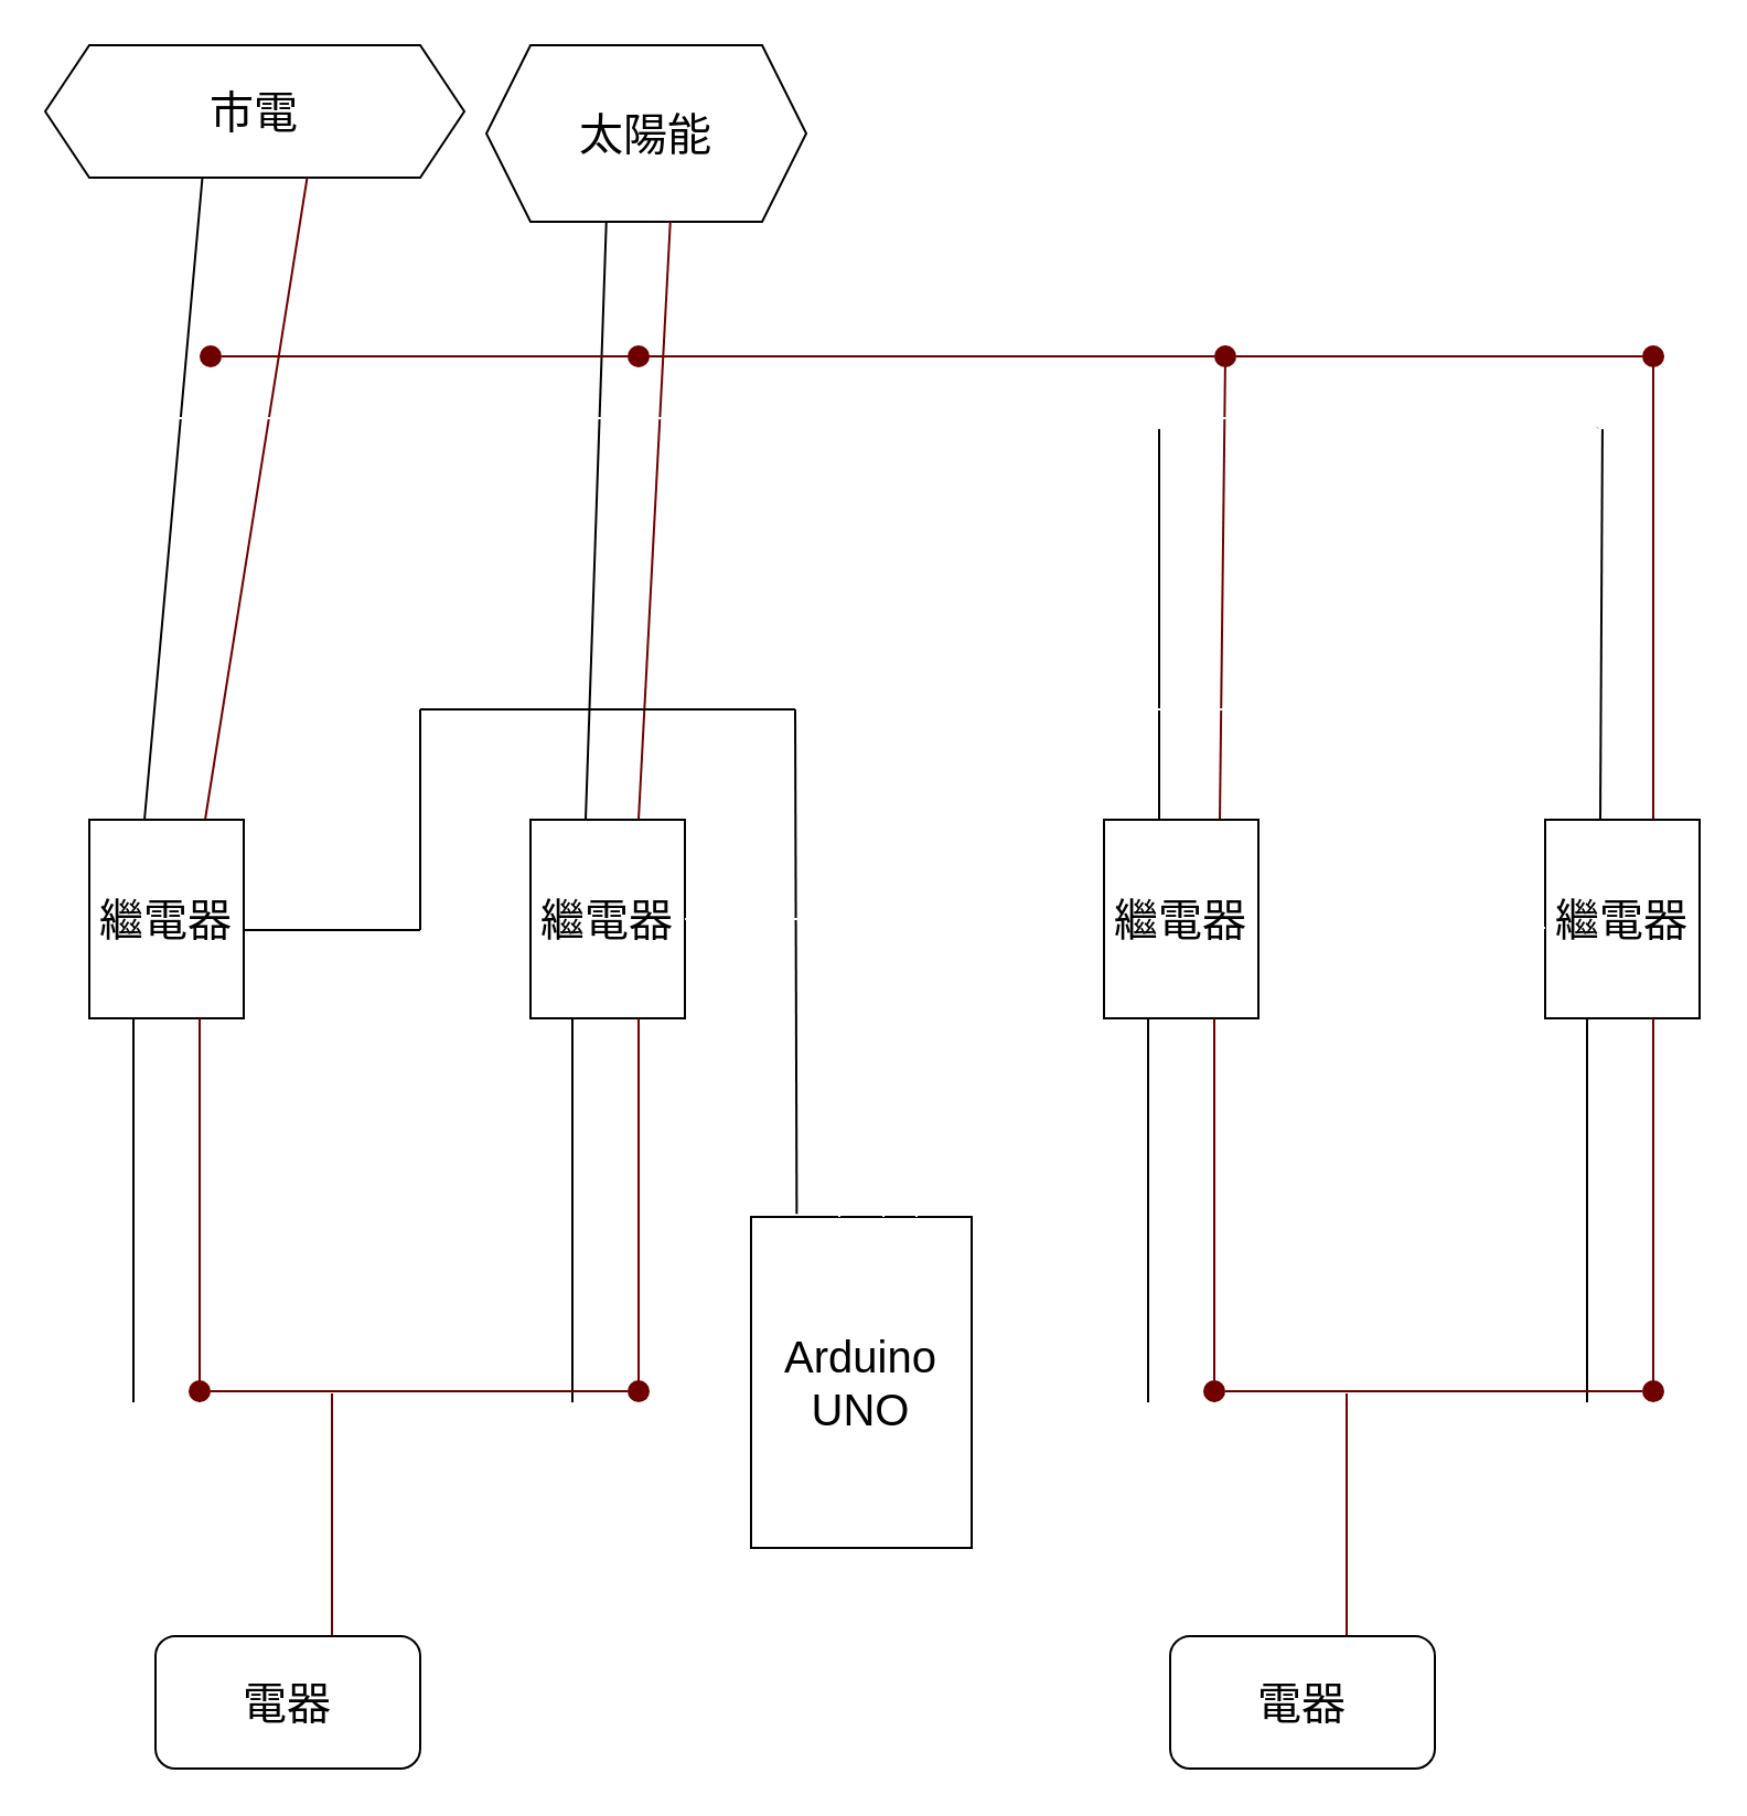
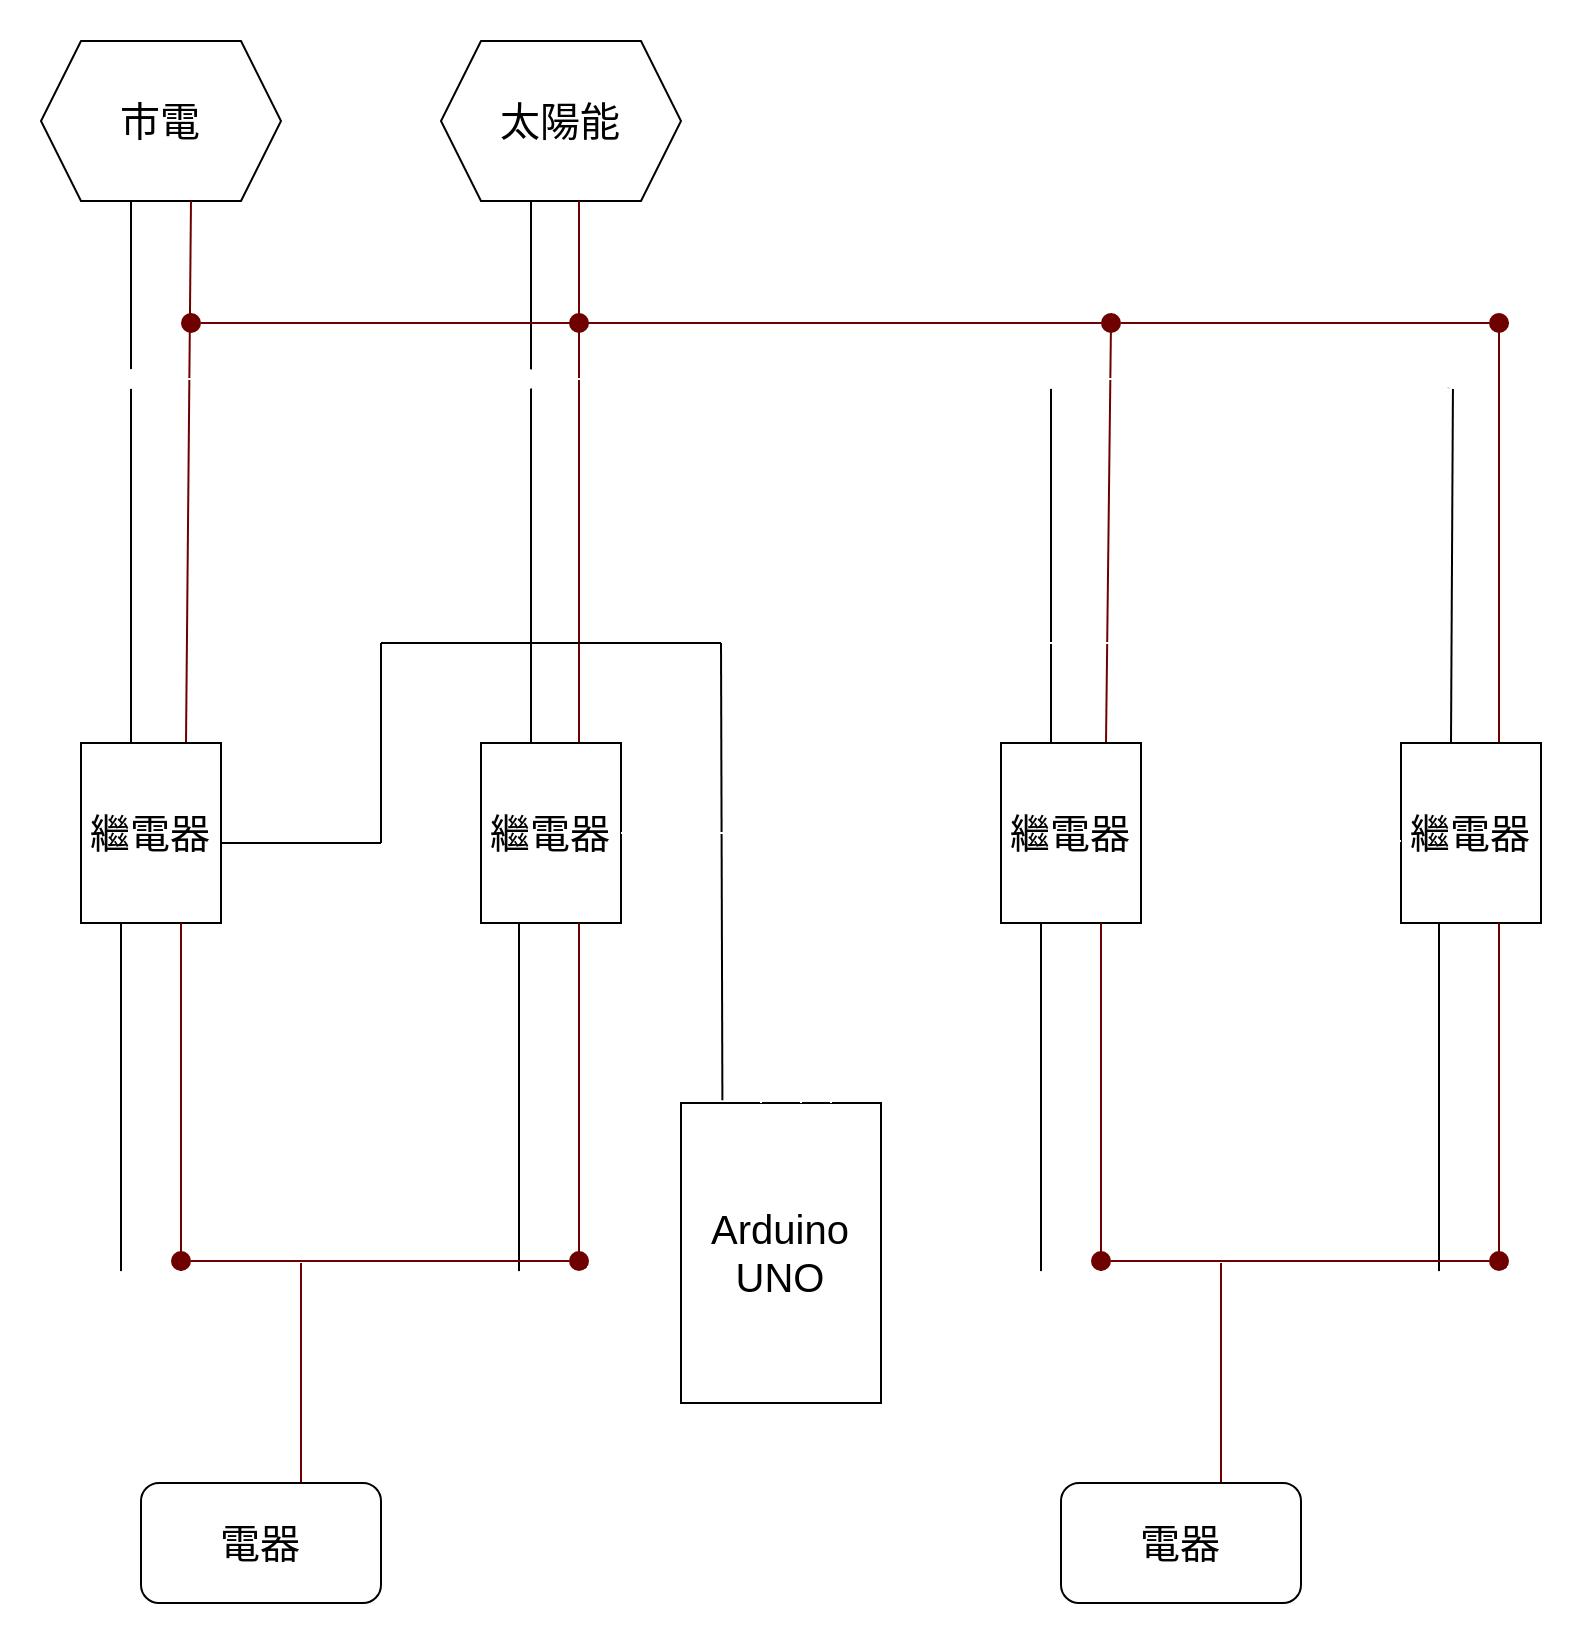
- <mxCell id="2" value="&lt;font style=&quot;font-size: 20px&quot;&gt;市電&lt;/font&gt;" style="shape=hexagon;perimeter=hexagonPerimeter2;whiteSpace=wrap;html=1;fixedSize=1;" vertex="1" parent="1"><mxGeometry x="20" y="20" width="190" height="60" as="geometry" /></mxCell>
+ <mxCell id="2" value="&lt;font style=&quot;font-size: 20px&quot;&gt;市電&lt;/font&gt;" style="shape=hexagon;perimeter=hexagonPerimeter2;whiteSpace=wrap;html=1;fixedSize=1;" vertex="1" parent="1"><mxGeometry x="20" y="20" width="120" height="80" as="geometry" /></mxCell>
- <mxCell id="3" value="&lt;span style=&quot;font-size: 20px&quot;&gt;太陽能&lt;/span&gt;" style="shape=hexagon;perimeter=hexagonPerimeter2;whiteSpace=wrap;html=1;fixedSize=1;" vertex="1" parent="1"><mxGeometry x="220" y="20" width="145" height="80" as="geometry" /></mxCell>
+ <mxCell id="3" value="&lt;span style=&quot;font-size: 20px&quot;&gt;太陽能&lt;/span&gt;" style="shape=hexagon;perimeter=hexagonPerimeter2;whiteSpace=wrap;html=1;fixedSize=1;" vertex="1" parent="1"><mxGeometry x="220" y="20" width="120" height="80" as="geometry" /></mxCell>
